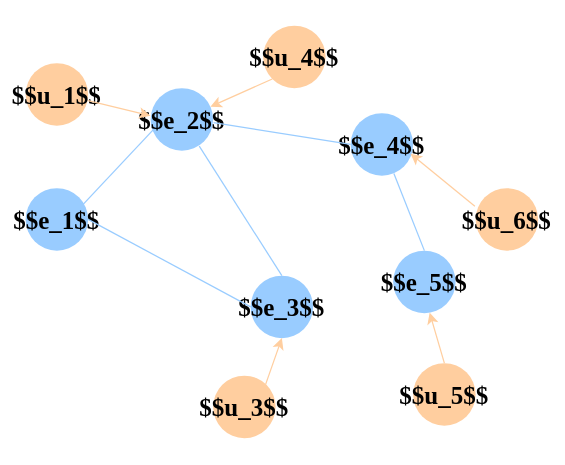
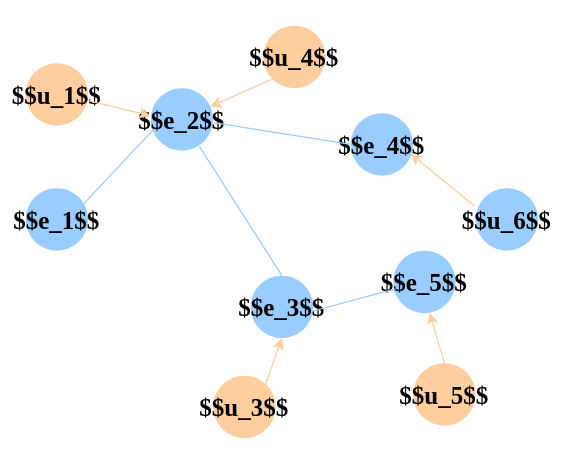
- <mxCell id="10" value="" style="endArrow=none;html=1;rounded=0;entryX=0.5;entryY=0;entryDx=0;entryDy=0;strokeColor=#99CCFF;exitX=0.692;exitY=0.965;exitDx=0;exitDy=0;exitPerimeter=0;" parent="2" source="4" target="6" edge="1"><mxGeometry width="50" height="50" relative="1" as="geometry"><mxPoint x="308" y="104" as="sourcePoint" /><mxPoint x="418" y="121" as="targetPoint" /></mxGeometry></mxCell>
- <mxCell id="14" value="&lt;font color=&quot;#000000&quot; style=&quot;font-size: 20px;&quot; face=&quot;Times New Roman&quot;&gt;&lt;b style=&quot;&quot;&gt;$$u_6$$&lt;/b&gt;&lt;/font&gt;" style="ellipse;whiteSpace=wrap;html=1;aspect=fixed;fillColor=#FFCE9F;strokeColor=none;fontColor=#ffffff;" parent="2" vertex="1"><mxGeometry x="360" y="130" width="50" height="50" as="geometry" /></mxCell>
+ <mxCell id="14" value="&lt;font color=&quot;#000000&quot; style=&quot;font-size: 20px;&quot; face=&quot;Times New Roman&quot;&gt;&lt;b style=&quot;&quot;&gt;$$u_6$$&lt;/b&gt;&lt;/font&gt;" style="ellipse;whiteSpace=wrap;html=1;aspect=fixed;fillColor=#99ccff;strokeColor=none;fontColor=#ffffff;" parent="2" vertex="1"><mxGeometry x="360" y="130" width="50" height="50" as="geometry" /></mxCell>
- <mxCell id="12" value="" style="endArrow=none;html=1;rounded=0;entryX=0;entryY=0.5;entryDx=0;entryDy=0;strokeColor=#99CCFF;exitX=1;exitY=0.5;exitDx=0;exitDy=0;" parent="2" source="3" target="5" edge="1"><mxGeometry width="50" height="50" relative="1" as="geometry"><mxPoint x="184" y="185" as="sourcePoint" /><mxPoint x="260" y="106" as="targetPoint" /></mxGeometry></mxCell>
+ <mxCell id="13" value="" style="endArrow=none;html=1;rounded=0;entryX=0.041;entryY=0.612;entryDx=0;entryDy=0;strokeColor=#99CCFF;exitX=0.969;exitY=0.574;exitDx=0;exitDy=0;exitPerimeter=0;entryPerimeter=0;" parent="2" source="5" target="6" edge="1"><mxGeometry width="50" height="50" relative="1" as="geometry"><mxPoint x="230" y="230" as="sourcePoint" /><mxPoint x="286" y="170" as="targetPoint" /></mxGeometry></mxCell>
